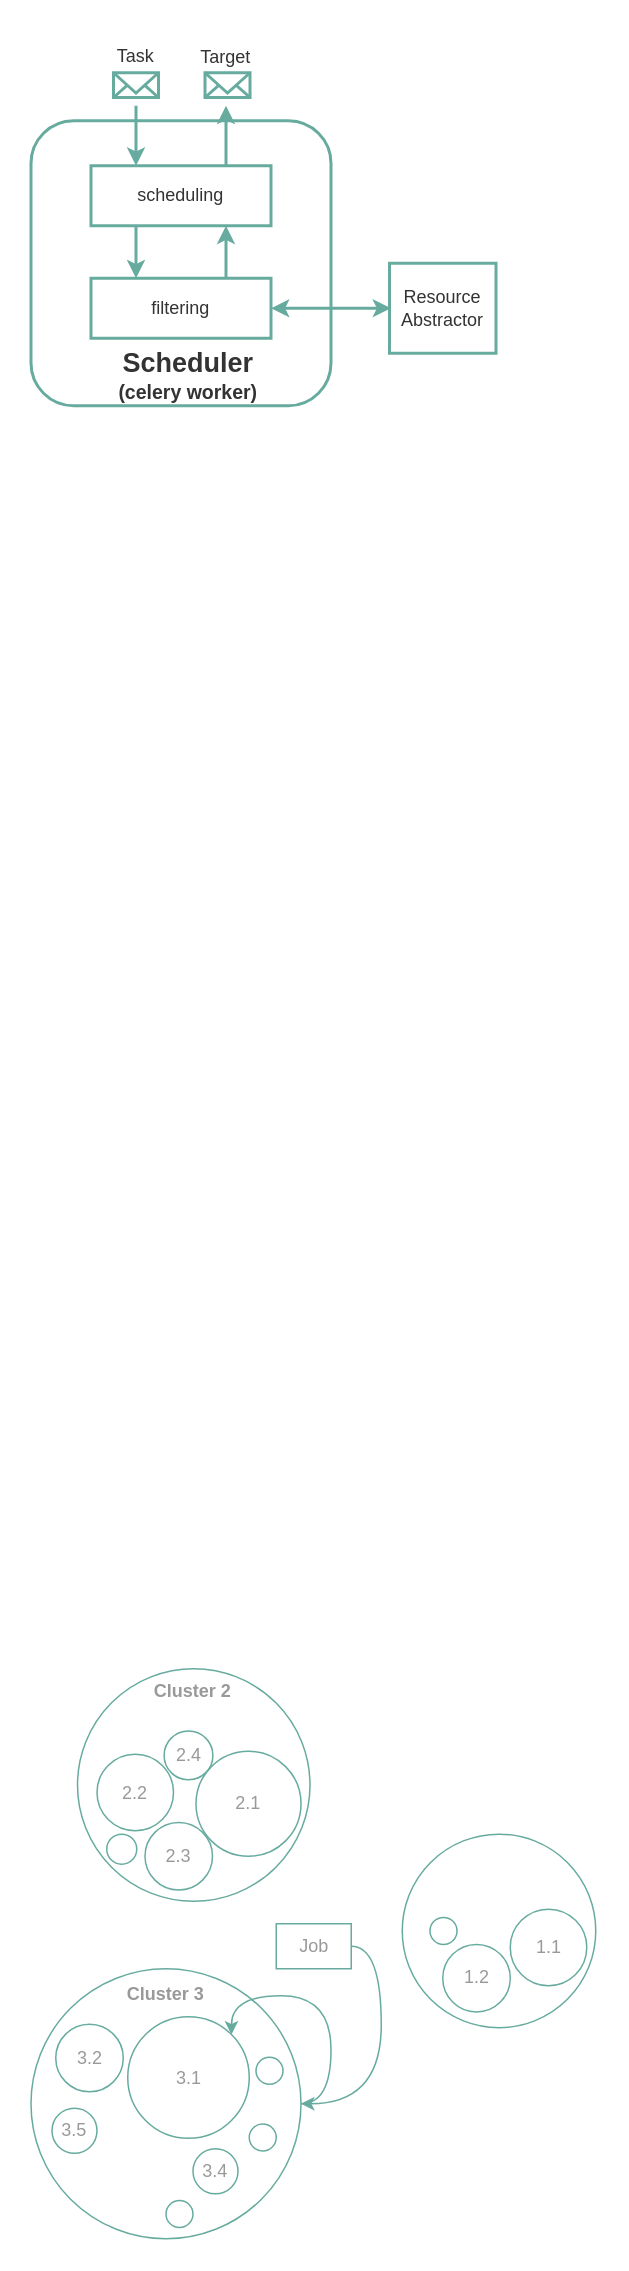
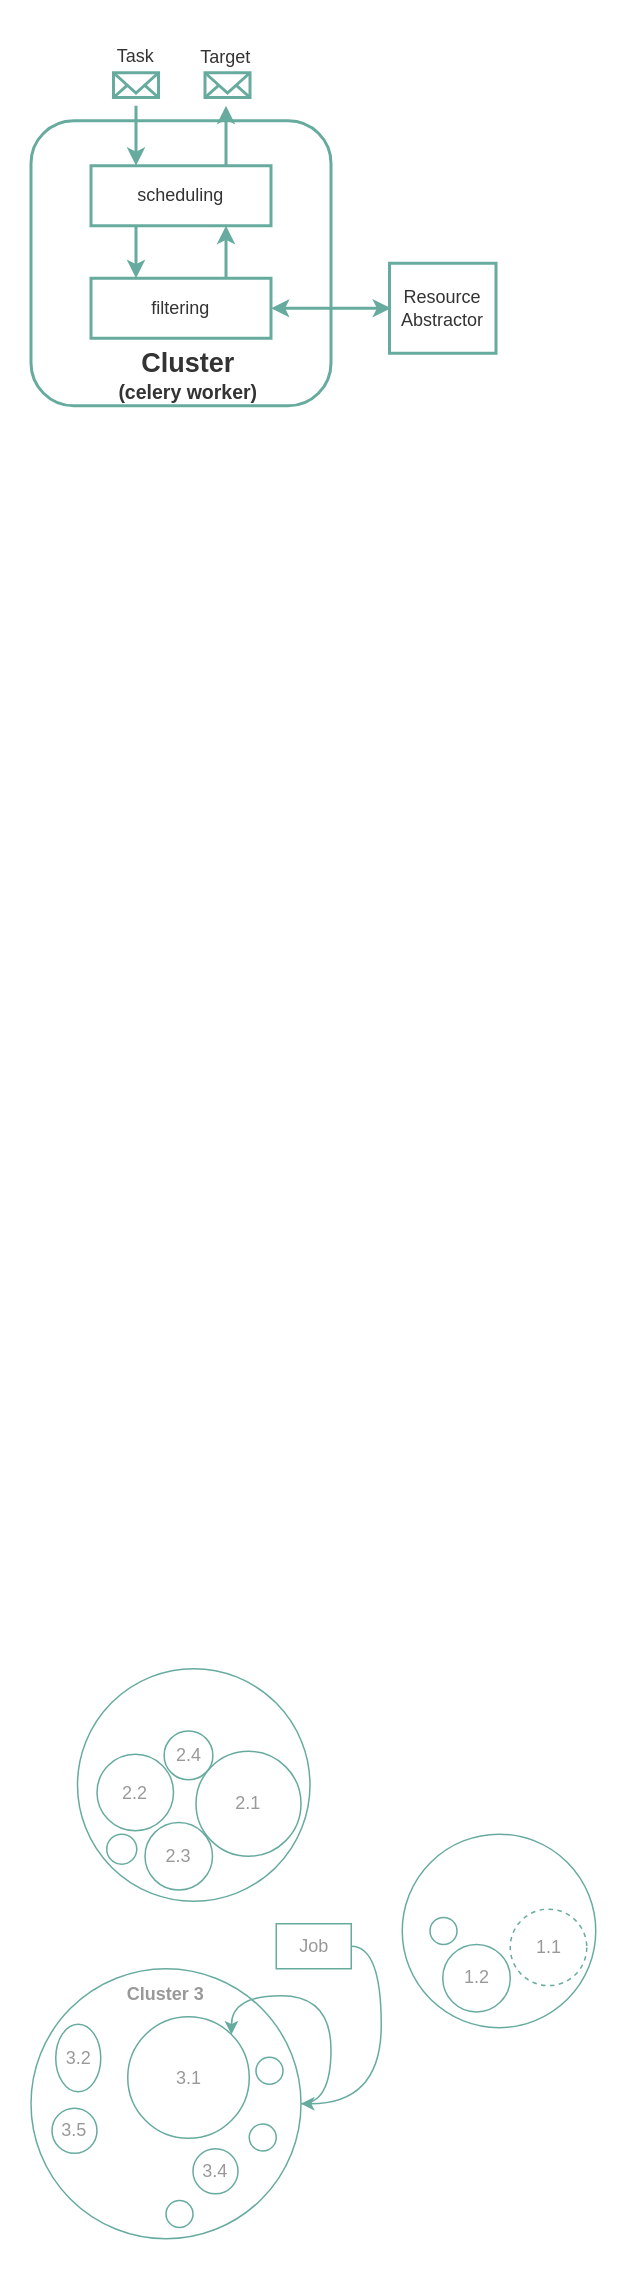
- <mxCell id="11" value="&lt;b&gt;&lt;font style=&quot;font-size: 18px&quot;&gt;Scheduler&lt;/font&gt;&lt;/b&gt;&lt;div&gt;&lt;b&gt;&lt;font style=&quot;font-size: 13px;&quot;&gt;(celery worker)&lt;/font&gt;&lt;/b&gt;&lt;/div&gt;" style="text;html=1;strokeColor=none;fillColor=none;align=center;verticalAlign=middle;whiteSpace=wrap;rounded=0;fontColor=#333333;strokeWidth=2;" parent="1" vertex="1"><mxGeometry x="50" y="235" width="150" height="30" as="geometry" /></mxCell>
+ <mxCell id="11" value="&lt;b&gt;&lt;font style=&quot;font-size: 18px&quot;&gt;Cluster&lt;/font&gt;&lt;/b&gt;&lt;div&gt;&lt;b&gt;&lt;font style=&quot;font-size: 13px;&quot;&gt;(celery worker)&lt;/font&gt;&lt;/b&gt;&lt;/div&gt;" style="text;html=1;strokeColor=none;fillColor=none;align=center;verticalAlign=middle;whiteSpace=wrap;rounded=0;fontColor=#333333;strokeWidth=2;" parent="1" vertex="1"><mxGeometry x="50" y="235" width="150" height="30" as="geometry" /></mxCell>
- <mxCell id="36" value="&lt;b&gt;Cluster 2&lt;/b&gt;" style="text;html=1;strokeColor=none;fillColor=none;align=center;verticalAlign=middle;whiteSpace=wrap;rounded=0;labelBackgroundColor=none;fontSize=12;fontColor=#999999;" parent="1" vertex="1"><mxGeometry x="98" y="1112" width="60" height="30" as="geometry" /></mxCell>
- <mxCell id="24" value="1.1" style="ellipse;whiteSpace=wrap;html=1;aspect=fixed;rounded=0;labelBackgroundColor=none;fontSize=12;strokeColor=#67AB9F;fontColor=#999999;fillColor=none;" parent="1" vertex="1"><mxGeometry x="339.5" y="1272.25" width="51" height="51" as="geometry" /></mxCell>
+ <mxCell id="24" value="1.1" style="ellipse;whiteSpace=wrap;html=1;aspect=fixed;rounded=0;labelBackgroundColor=none;fontSize=12;strokeColor=#67AB9F;fontColor=#999999;fillColor=none;dashed=1;" parent="1" vertex="1"><mxGeometry x="339.5" y="1272.25" width="51" height="51" as="geometry" /></mxCell>
- <mxCell id="27" value="3.2" style="ellipse;whiteSpace=wrap;html=1;aspect=fixed;rounded=0;labelBackgroundColor=none;fontSize=12;strokeColor=#67AB9F;fontColor=#999999;fillColor=none;" parent="1" vertex="1"><mxGeometry x="36.5" y="1349" width="45" height="45" as="geometry" /></mxCell>
+ <mxCell id="27" value="3.2" style="ellipse;whiteSpace=wrap;html=1;aspect=fixed;rounded=0;labelBackgroundColor=none;fontSize=12;strokeColor=#67AB9F;fontColor=#999999;fillColor=none;" parent="1" vertex="1"><mxGeometry x="36.5" y="1349" width="30" height="45" as="geometry" /></mxCell>
